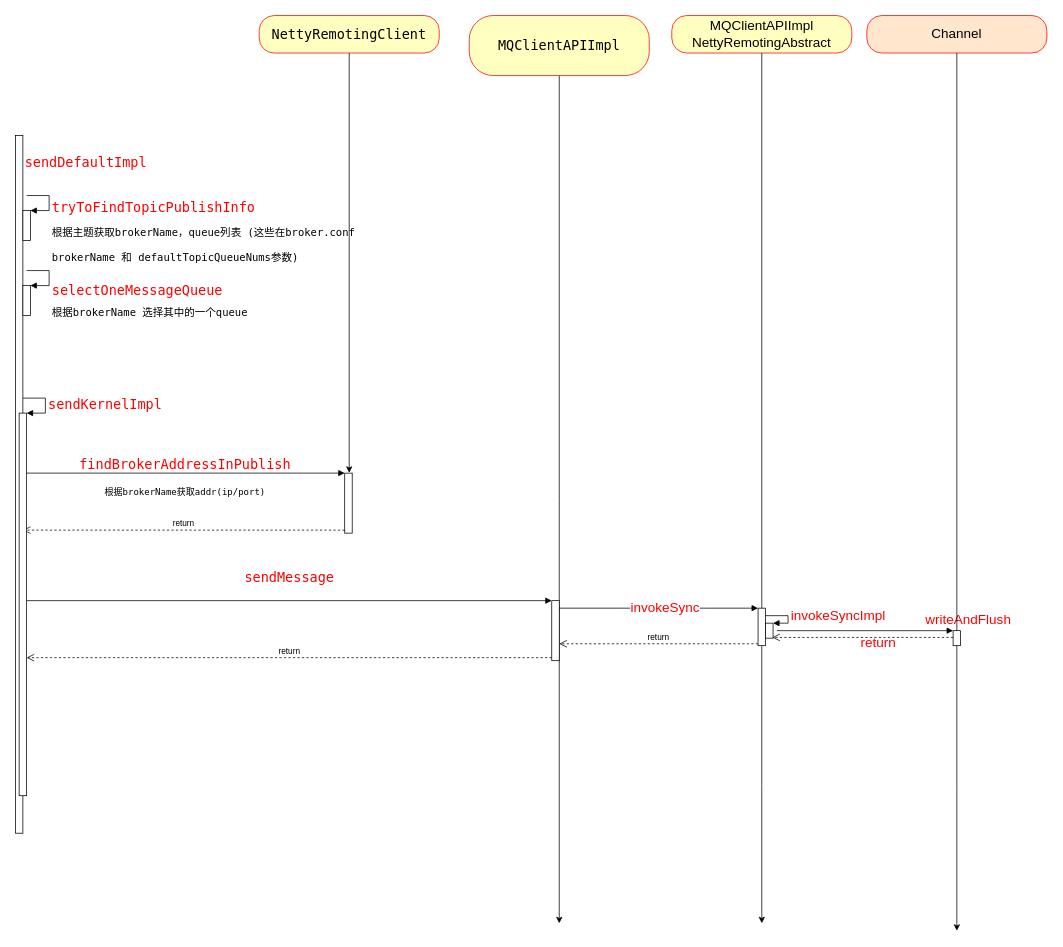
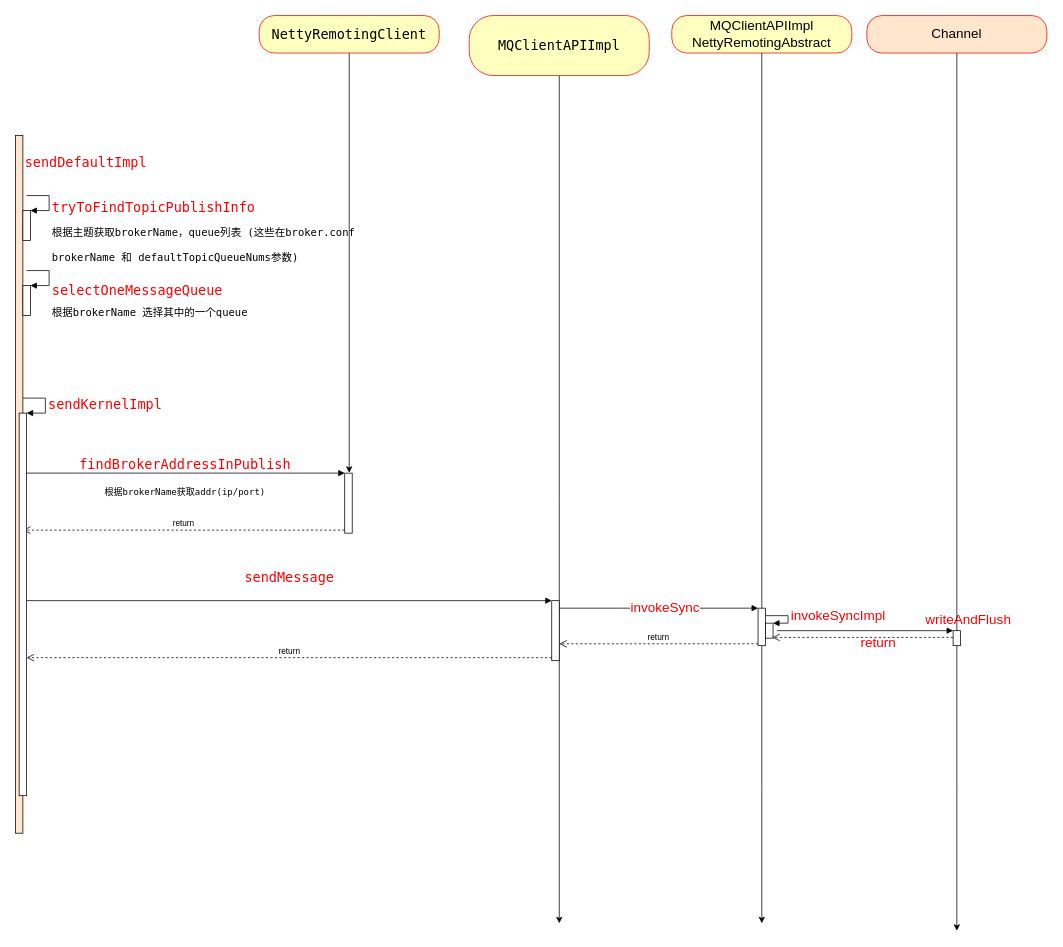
- <mxCell id="2" value="&lt;pre style=&quot;text-align: center; font-family: Menlo, monospace; font-size: 13.5pt;&quot;&gt;&lt;font color=&quot;#ff0000&quot;&gt; sendDefaultImpl&lt;/font&gt;&lt;/pre&gt;" style="html=1;points=[];perimeter=orthogonalPerimeter;horizontal=1;verticalAlign=top;align=left;labelBackgroundColor=none;" vertex="1" parent="1"><mxGeometry x="20" y="180" width="10" height="930" as="geometry" /></mxCell>
+ <mxCell id="2" value="&lt;pre style=&quot;text-align: center; font-family: Menlo, monospace; font-size: 13.5pt;&quot;&gt;&lt;font color=&quot;#ff0000&quot;&gt; sendDefaultImpl&lt;/font&gt;&lt;/pre&gt;" style="html=1;points=[];perimeter=orthogonalPerimeter;horizontal=1;verticalAlign=top;align=left;labelBackgroundColor=none;fillColor=#ffe6cc;" vertex="1" parent="1"><mxGeometry x="20" y="180" width="10" height="930" as="geometry" /></mxCell>
